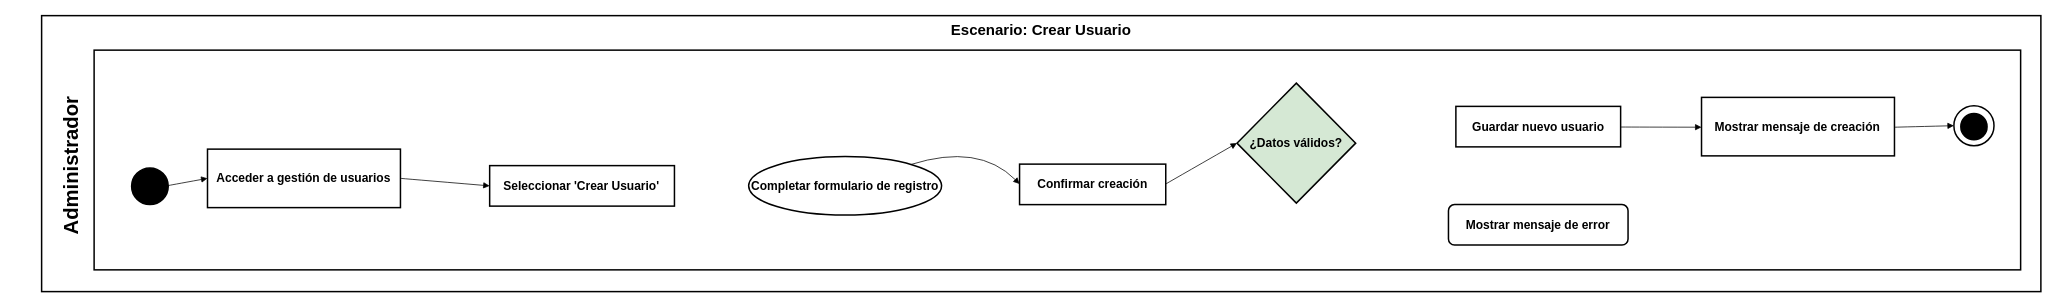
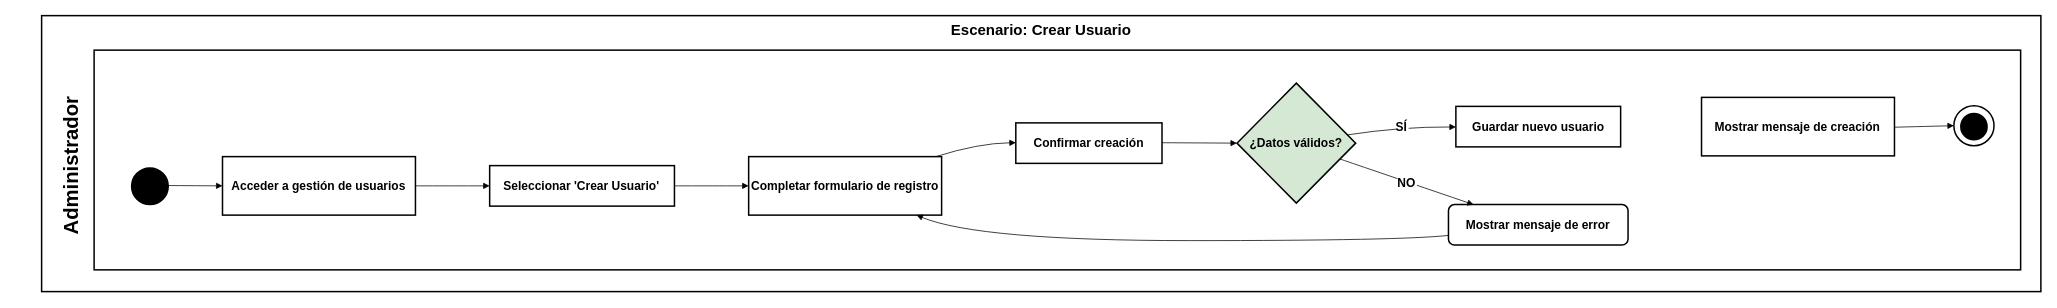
- <mxCell id="20" value="" style="curved=1;startArrow=none;endArrow=block;exitX=1;exitY=0.51;entryX=0;entryY=0.51;rounded=0;" edge="1" parent="3" source="10" target="11"><mxGeometry relative="1" as="geometry"><Array as="points" /></mxGeometry></mxCell>
+ <mxCell id="19" value="SÍ" style="curved=1;startArrow=none;endArrow=block;exitX=1;exitY=0.42;entryX=0;entryY=0.51;rounded=0;fontSize=16;fontStyle=1" edge="1" parent="3" source="9" target="10"><mxGeometry relative="1" as="geometry"><Array as="points"><mxPoint x="1743.674" y="102" /></Array></mxGeometry></mxCell>
- <mxCell id="5" value="Acceder a gestión de usuarios" style="whiteSpace=wrap;strokeWidth=2;fontSize=16;fontStyle=1" vertex="1" parent="3"><mxGeometry x="151.201" y="132" width="257.296" height="78" as="geometry" /></mxCell>
+ <mxCell id="5" value="Acceder a gestión de usuarios" style="whiteSpace=wrap;strokeWidth=2;fontSize=16;fontStyle=1" vertex="1" parent="3"><mxGeometry x="171.201" y="142" width="257.296" height="78" as="geometry" /></mxCell>
+ <mxCell id="22" value="NO" style="curved=1;startArrow=none;endArrow=block;exitX=1;exitY=0.68;entryX=0.14;entryY=0;rounded=0;fontSize=16;fontStyle=1" edge="1" parent="3" source="9" target="13"><mxGeometry relative="1" as="geometry"><Array as="points" /></mxGeometry></mxCell>
- <mxCell id="8" value="Confirmar creación" style="whiteSpace=wrap;strokeWidth=2;fontSize=16;fontStyle=1" vertex="1" parent="3"><mxGeometry x="1234.082" y="152" width="194.951" height="54" as="geometry" /></mxCell>
+ <mxCell id="8" value="Confirmar creación" style="whiteSpace=wrap;strokeWidth=2;fontSize=16;fontStyle=1" vertex="1" parent="3"><mxGeometry x="1229.082" y="97" width="194.951" height="54" as="geometry" /></mxCell>
+ <mxCell id="16" value="" style="curved=1;startArrow=none;endArrow=block;exitX=1;exitY=0.5;entryX=0;entryY=0.5;rounded=0;" edge="1" parent="3" source="6" target="7"><mxGeometry relative="1" as="geometry"><Array as="points" /></mxGeometry></mxCell>
- <mxCell id="7" value="Completar formulario de registro" style="ellipse;whiteSpace=wrap;strokeWidth=2;fontSize=16;fontStyle=1;" vertex="1" parent="3"><mxGeometry x="872.827" y="142" width="257.296" height="78" as="geometry" /></mxCell>
+ <mxCell id="7" value="Completar formulario de registro" style="whiteSpace=wrap;strokeWidth=2;fontSize=16;fontStyle=1" vertex="1" parent="3"><mxGeometry x="872.827" y="142" width="257.296" height="78" as="geometry" /></mxCell>
+ <mxCell id="23" value="" style="curved=1;startArrow=none;endArrow=block;exitX=0;exitY=0.76;entryX=0.87;entryY=1;rounded=0;" edge="1" parent="3" source="13" target="7"><mxGeometry relative="1" as="geometry"><Array as="points"><mxPoint x="1743.674" y="254" /><mxPoint x="1179.602" y="254" /></Array></mxGeometry></mxCell>
